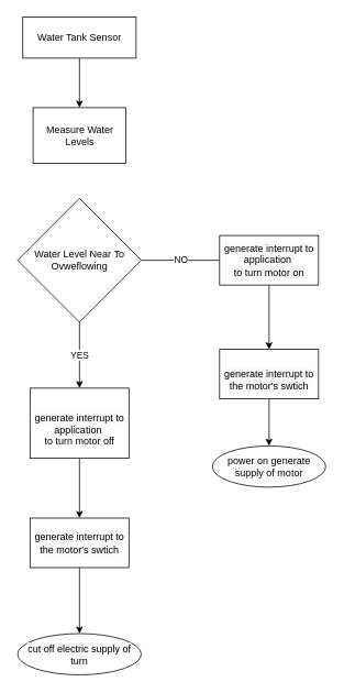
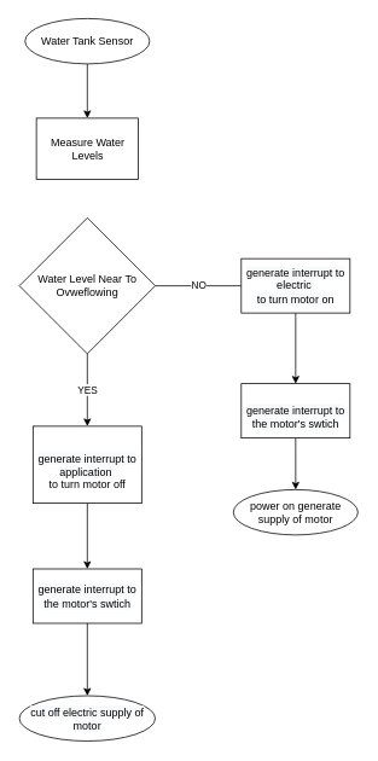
- <mxCell id="8" value="Water Tank Sensor" style="whiteSpace=wrap;html=1;rounded=0;" parent="1" vertex="1"><mxGeometry x="27" y="20" width="137.5" height="50" as="geometry" /></mxCell>
+ <mxCell id="8" value="Water Tank Sensor" style="ellipse;whiteSpace=wrap;html=1;" parent="1" vertex="1"><mxGeometry x="27" y="20" width="137.5" height="50" as="geometry" /></mxCell>
- <mxCell id="15" value="&#10;&#10;&lt;span style=&quot;color: rgb(0, 0, 0); font-size: 12px; font-style: normal; font-weight: 400; letter-spacing: normal; text-align: center; text-indent: 0px; text-transform: none; word-spacing: 0px; font-family: helvetica; background-color: rgb(248, 249, 250); display: inline; float: none;&quot;&gt;generate interrupt to application&amp;nbsp;&lt;/span&gt;&lt;br style=&quot;color: rgb(0, 0, 0); font-family: helvetica; font-size: 12px; font-style: normal; font-weight: 400; letter-spacing: normal; text-align: center; text-indent: 0px; text-transform: none; word-spacing: 0px; background-color: rgb(248, 249, 250);&quot;&gt;&lt;span style=&quot;color: rgb(0, 0, 0); font-family: helvetica; font-size: 12px; font-style: normal; font-weight: 400; letter-spacing: normal; text-align: center; text-indent: 0px; text-transform: none; word-spacing: 0px; background-color: rgb(248, 249, 250); display: inline; float: none;&quot;&gt;to turn motor on&lt;/span&gt;&#10;&#10;" style="whiteSpace=wrap;html=1;" vertex="1" parent="1"><mxGeometry x="265.75" y="285" width="120" height="60" as="geometry" /></mxCell>
+ <mxCell id="15" value="&#10;&#10;&lt;span style=&quot;color: rgb(0, 0, 0); font-size: 12px; font-style: normal; font-weight: 400; letter-spacing: normal; text-align: center; text-indent: 0px; text-transform: none; word-spacing: 0px; font-family: helvetica; background-color: rgb(248, 249, 250); display: inline; float: none;&quot;&gt;generate interrupt to electric&amp;nbsp;&lt;/span&gt;&lt;br style=&quot;color: rgb(0, 0, 0); font-family: helvetica; font-size: 12px; font-style: normal; font-weight: 400; letter-spacing: normal; text-align: center; text-indent: 0px; text-transform: none; word-spacing: 0px; background-color: rgb(248, 249, 250);&quot;&gt;&lt;span style=&quot;color: rgb(0, 0, 0); font-family: helvetica; font-size: 12px; font-style: normal; font-weight: 400; letter-spacing: normal; text-align: center; text-indent: 0px; text-transform: none; word-spacing: 0px; background-color: rgb(248, 249, 250); display: inline; float: none;&quot;&gt;to turn motor on&lt;/span&gt;&#10;&#10;" style="whiteSpace=wrap;html=1;" vertex="1" parent="1"><mxGeometry x="265.75" y="285" width="120" height="60" as="geometry" /></mxCell>
- <mxCell id="9" value="&#10;&#10;&lt;span style=&quot;color: rgb(0, 0, 0); font-family: helvetica; font-size: 12px; font-style: normal; font-weight: 400; letter-spacing: normal; text-align: center; text-indent: 0px; text-transform: none; word-spacing: 0px; background-color: rgb(248, 249, 250); display: inline; float: none;&quot;&gt;cut off electric supply of turn&lt;/span&gt;&#10;&#10;" style="ellipse;whiteSpace=wrap;html=1;" parent="1" vertex="1"><mxGeometry x="20.75" y="767.5" width="150" height="50" as="geometry" /></mxCell>
+ <mxCell id="9" value="&#10;&#10;&lt;span style=&quot;color: rgb(0, 0, 0); font-family: helvetica; font-size: 12px; font-style: normal; font-weight: 400; letter-spacing: normal; text-align: center; text-indent: 0px; text-transform: none; word-spacing: 0px; background-color: rgb(248, 249, 250); display: inline; float: none;&quot;&gt;cut off electric supply of motor&lt;/span&gt;&#10;&#10;" style="ellipse;whiteSpace=wrap;html=1;" parent="1" vertex="1"><mxGeometry x="20.75" y="767.5" width="150" height="50" as="geometry" /></mxCell>
